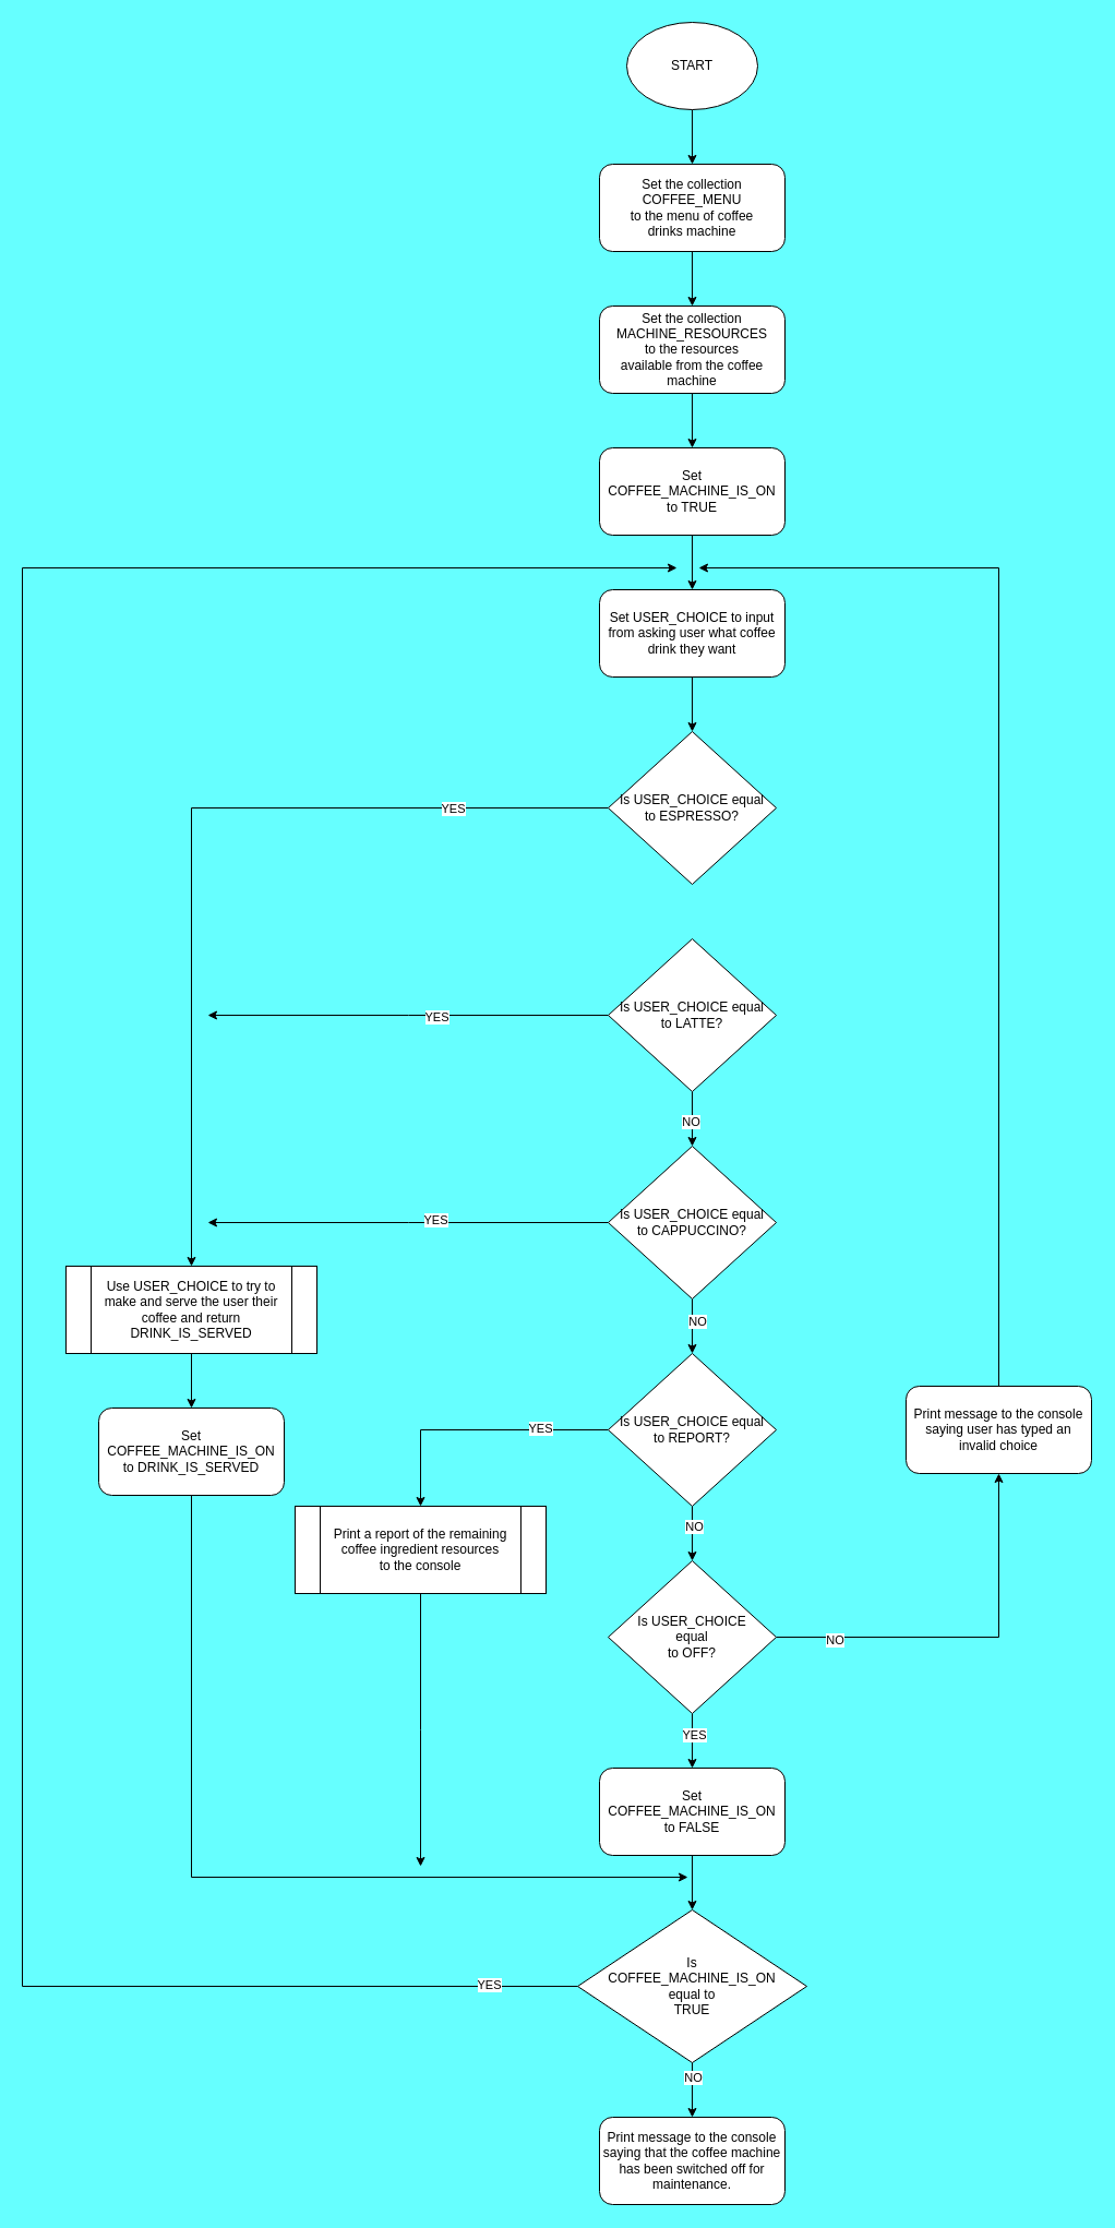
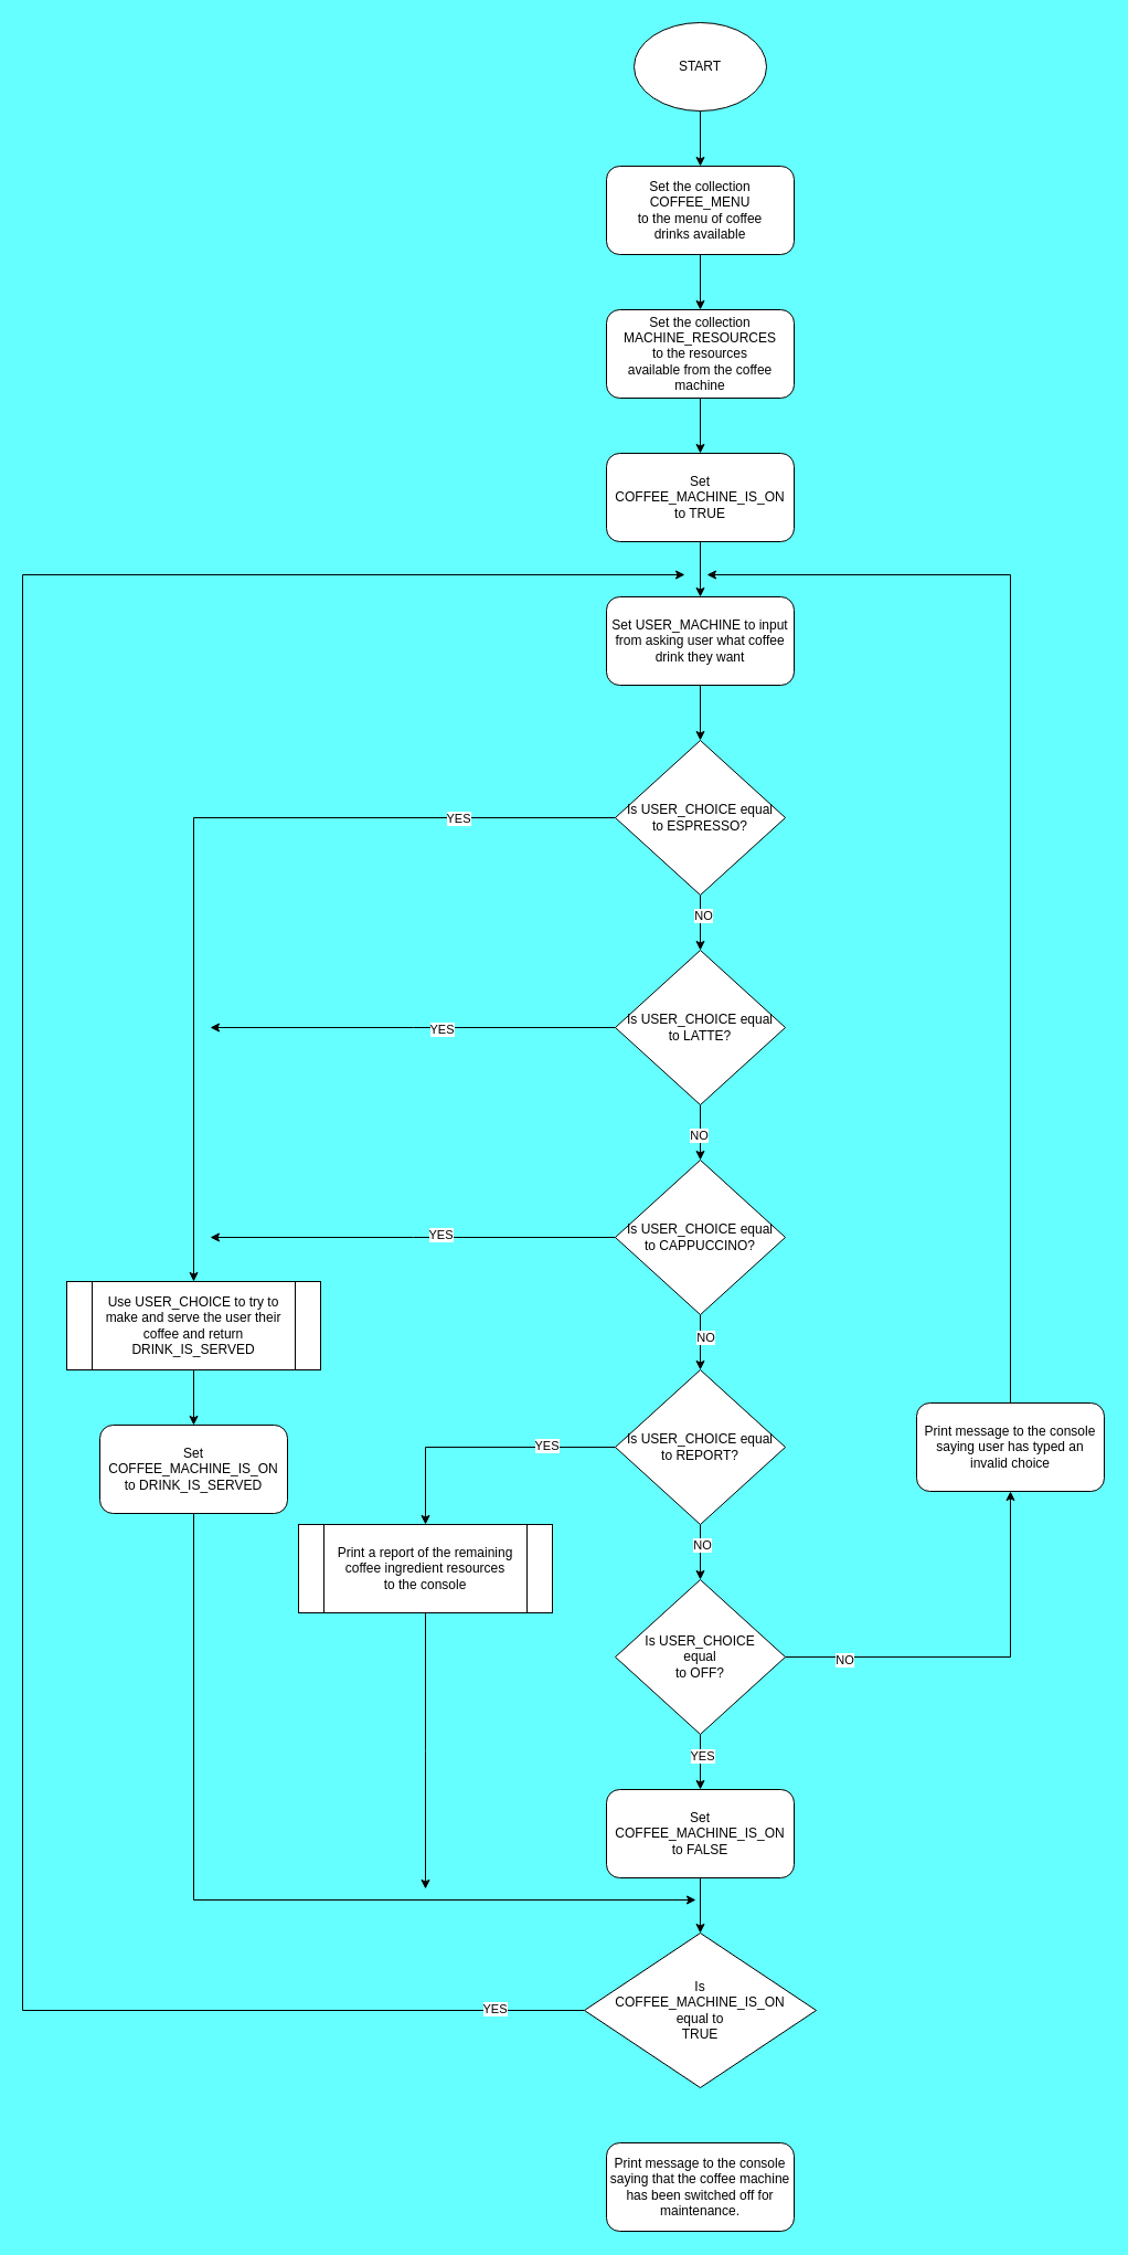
- <mxCell id="5" value="Set the collection COFFEE_MENU&lt;div&gt;to the menu of coffee&lt;/div&gt;&lt;div&gt;drinks machine&lt;/div&gt;" style="rounded=1;whiteSpace=wrap;html=1;" parent="1" vertex="1"><mxGeometry x="549" y="150" width="170" height="80" as="geometry" /></mxCell>
+ <mxCell id="5" value="Set the collection COFFEE_MENU&lt;div&gt;to the menu of coffee&lt;/div&gt;&lt;div&gt;drinks available&lt;/div&gt;" style="rounded=1;whiteSpace=wrap;html=1;" parent="1" vertex="1"><mxGeometry x="549" y="150" width="170" height="80" as="geometry" /></mxCell>
- <mxCell id="11" value="Set USER_CHOICE to input from asking user what coffee drink they want" style="rounded=1;whiteSpace=wrap;html=1;" parent="1" vertex="1"><mxGeometry x="549" y="540" width="170" height="80" as="geometry" /></mxCell>
+ <mxCell id="11" value="Set USER_MACHINE to input from asking user what coffee drink they want" style="rounded=1;whiteSpace=wrap;html=1;" parent="1" vertex="1"><mxGeometry x="549" y="540" width="170" height="80" as="geometry" /></mxCell>
+ <mxCell id="12" value="" style="edgeStyle=orthogonalEdgeStyle;rounded=0;orthogonalLoop=1;jettySize=auto;html=1;" parent="1" source="16" target="21" edge="1"><mxGeometry relative="1" as="geometry" /></mxCell>
+ <mxCell id="13" value="NO" style="edgeLabel;html=1;align=center;verticalAlign=middle;resizable=0;points=[];" parent="12" vertex="1" connectable="0"><mxGeometry x="-0.28" y="2" relative="1" as="geometry"><mxPoint as="offset" /></mxGeometry></mxCell>
- <mxCell id="41" value="" style="edgeStyle=orthogonalEdgeStyle;rounded=0;orthogonalLoop=1;jettySize=auto;html=1;" parent="1" source="45" target="46" edge="1"><mxGeometry relative="1" as="geometry" /></mxCell>
- <mxCell id="42" value="NO" style="edgeLabel;html=1;align=center;verticalAlign=middle;resizable=0;points=[];" parent="41" vertex="1" connectable="0"><mxGeometry x="-0.48" relative="1" as="geometry"><mxPoint as="offset" /></mxGeometry></mxCell>
